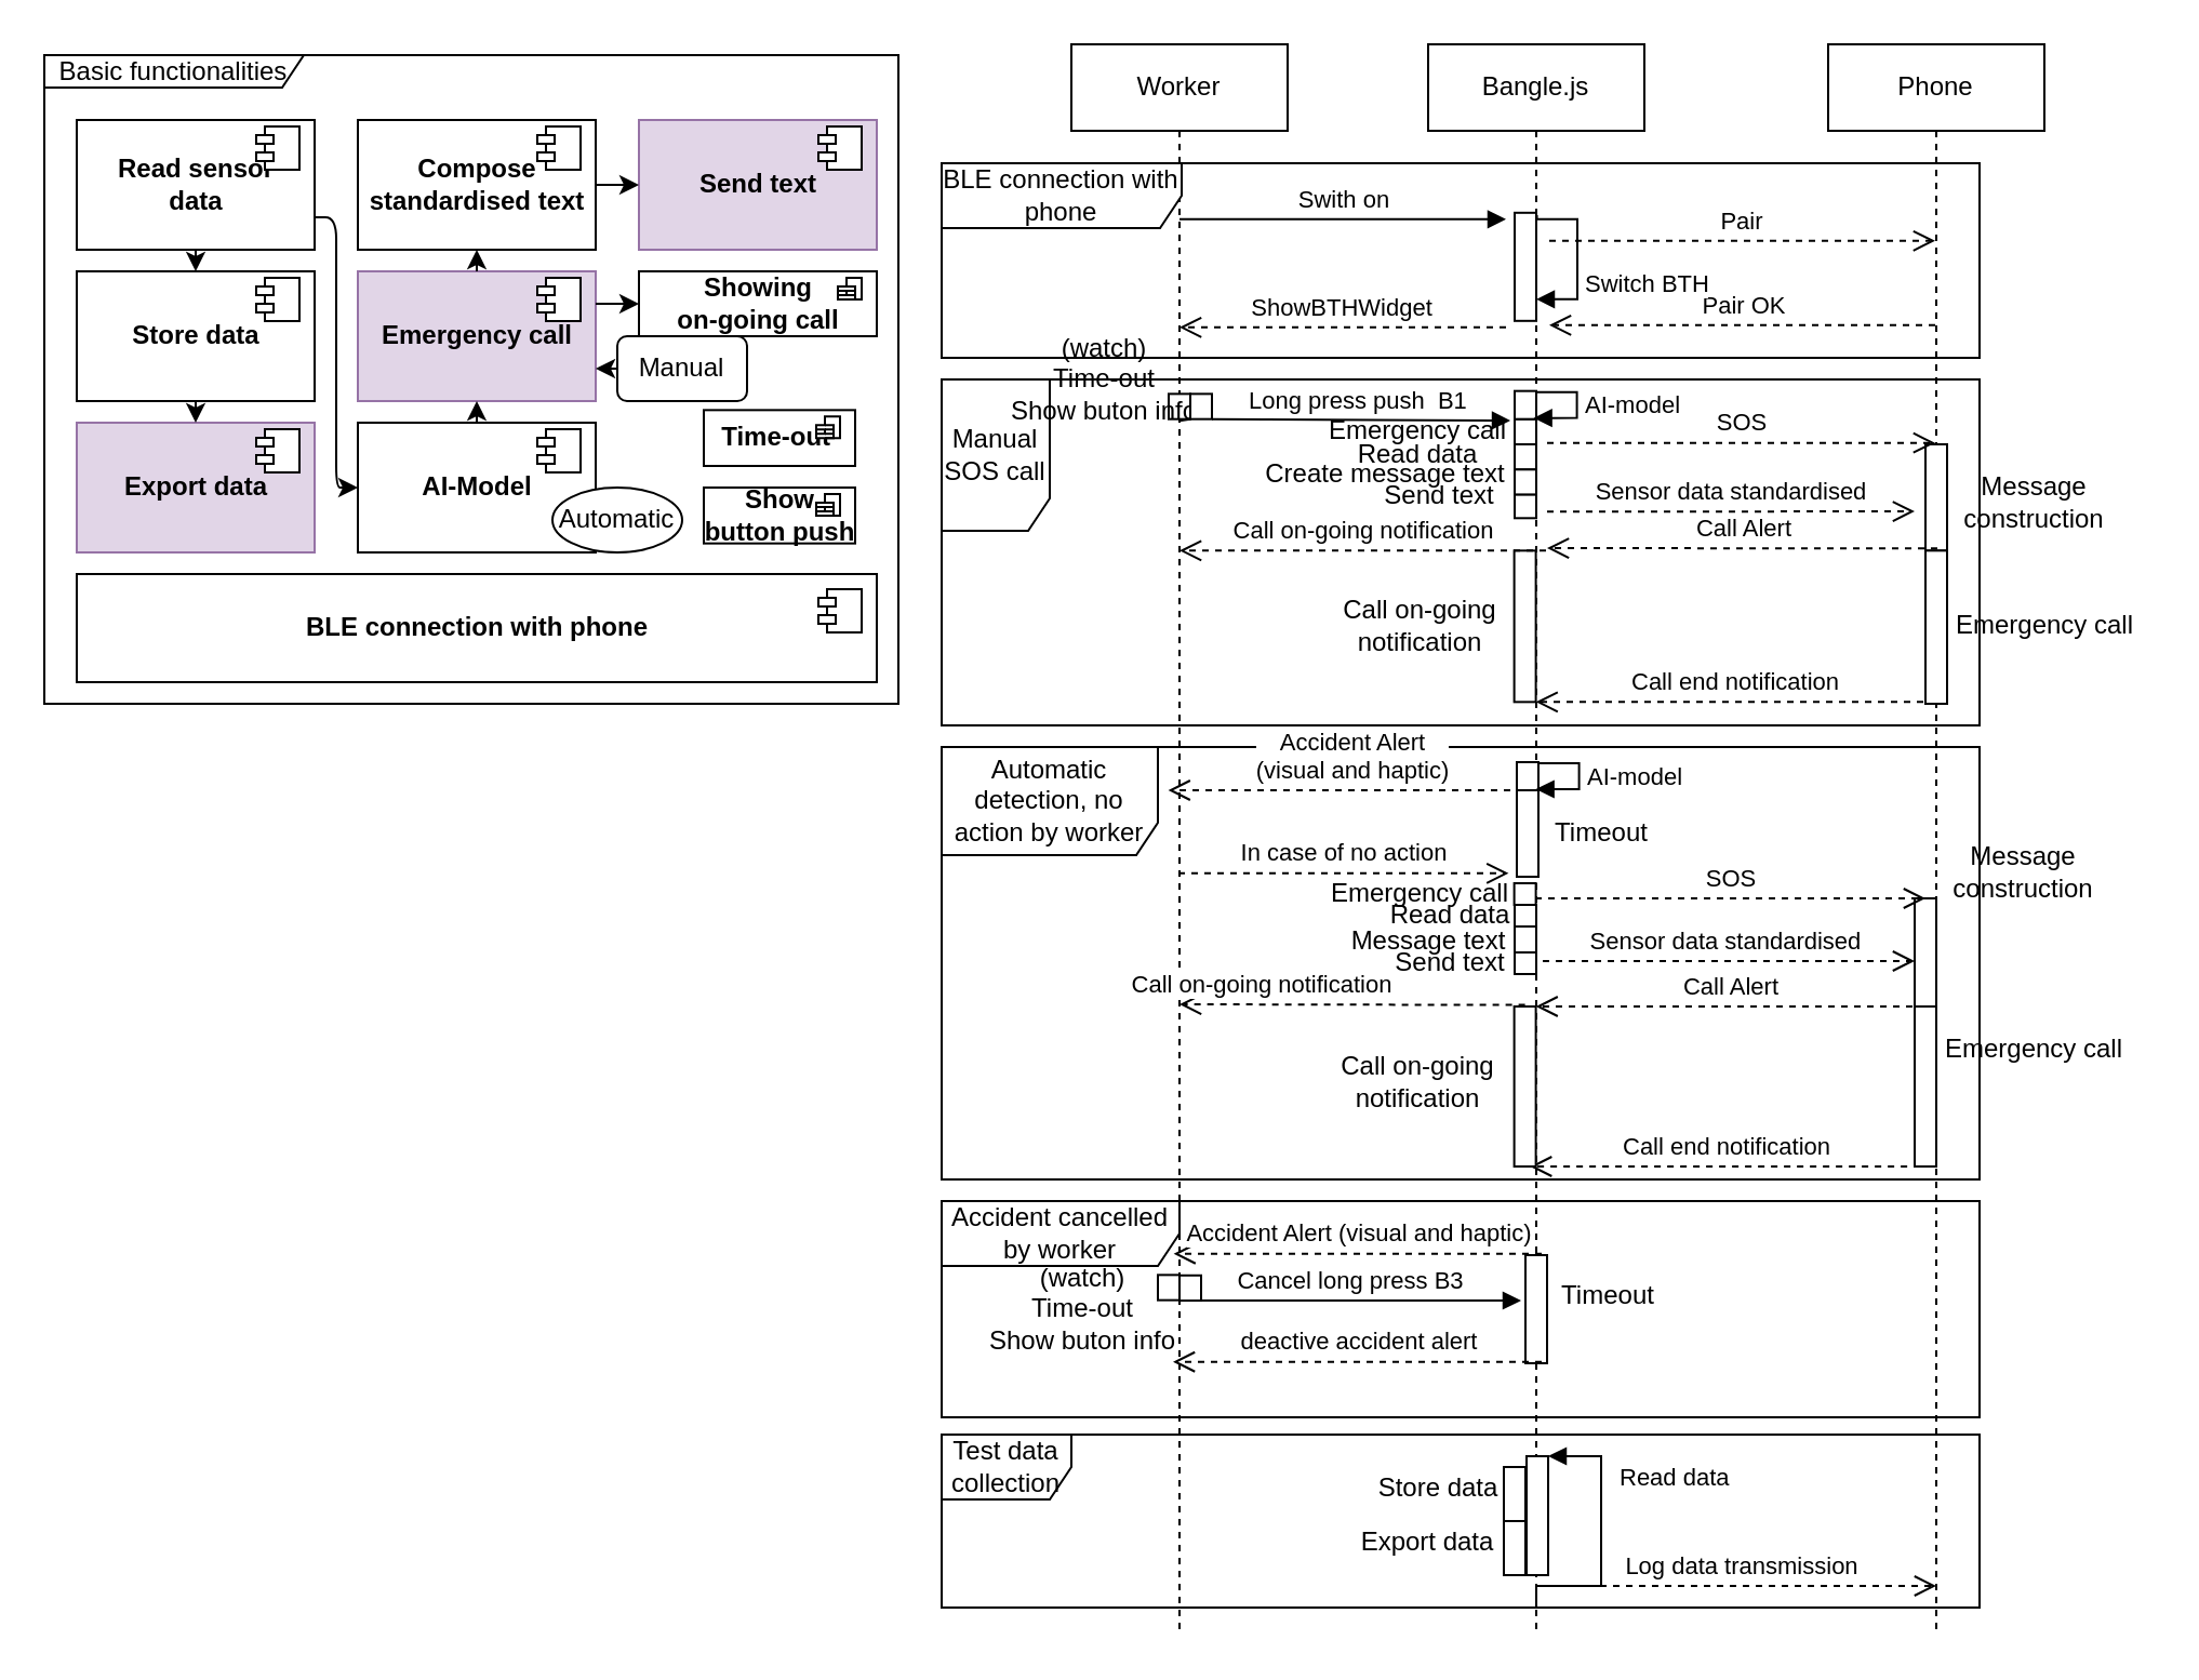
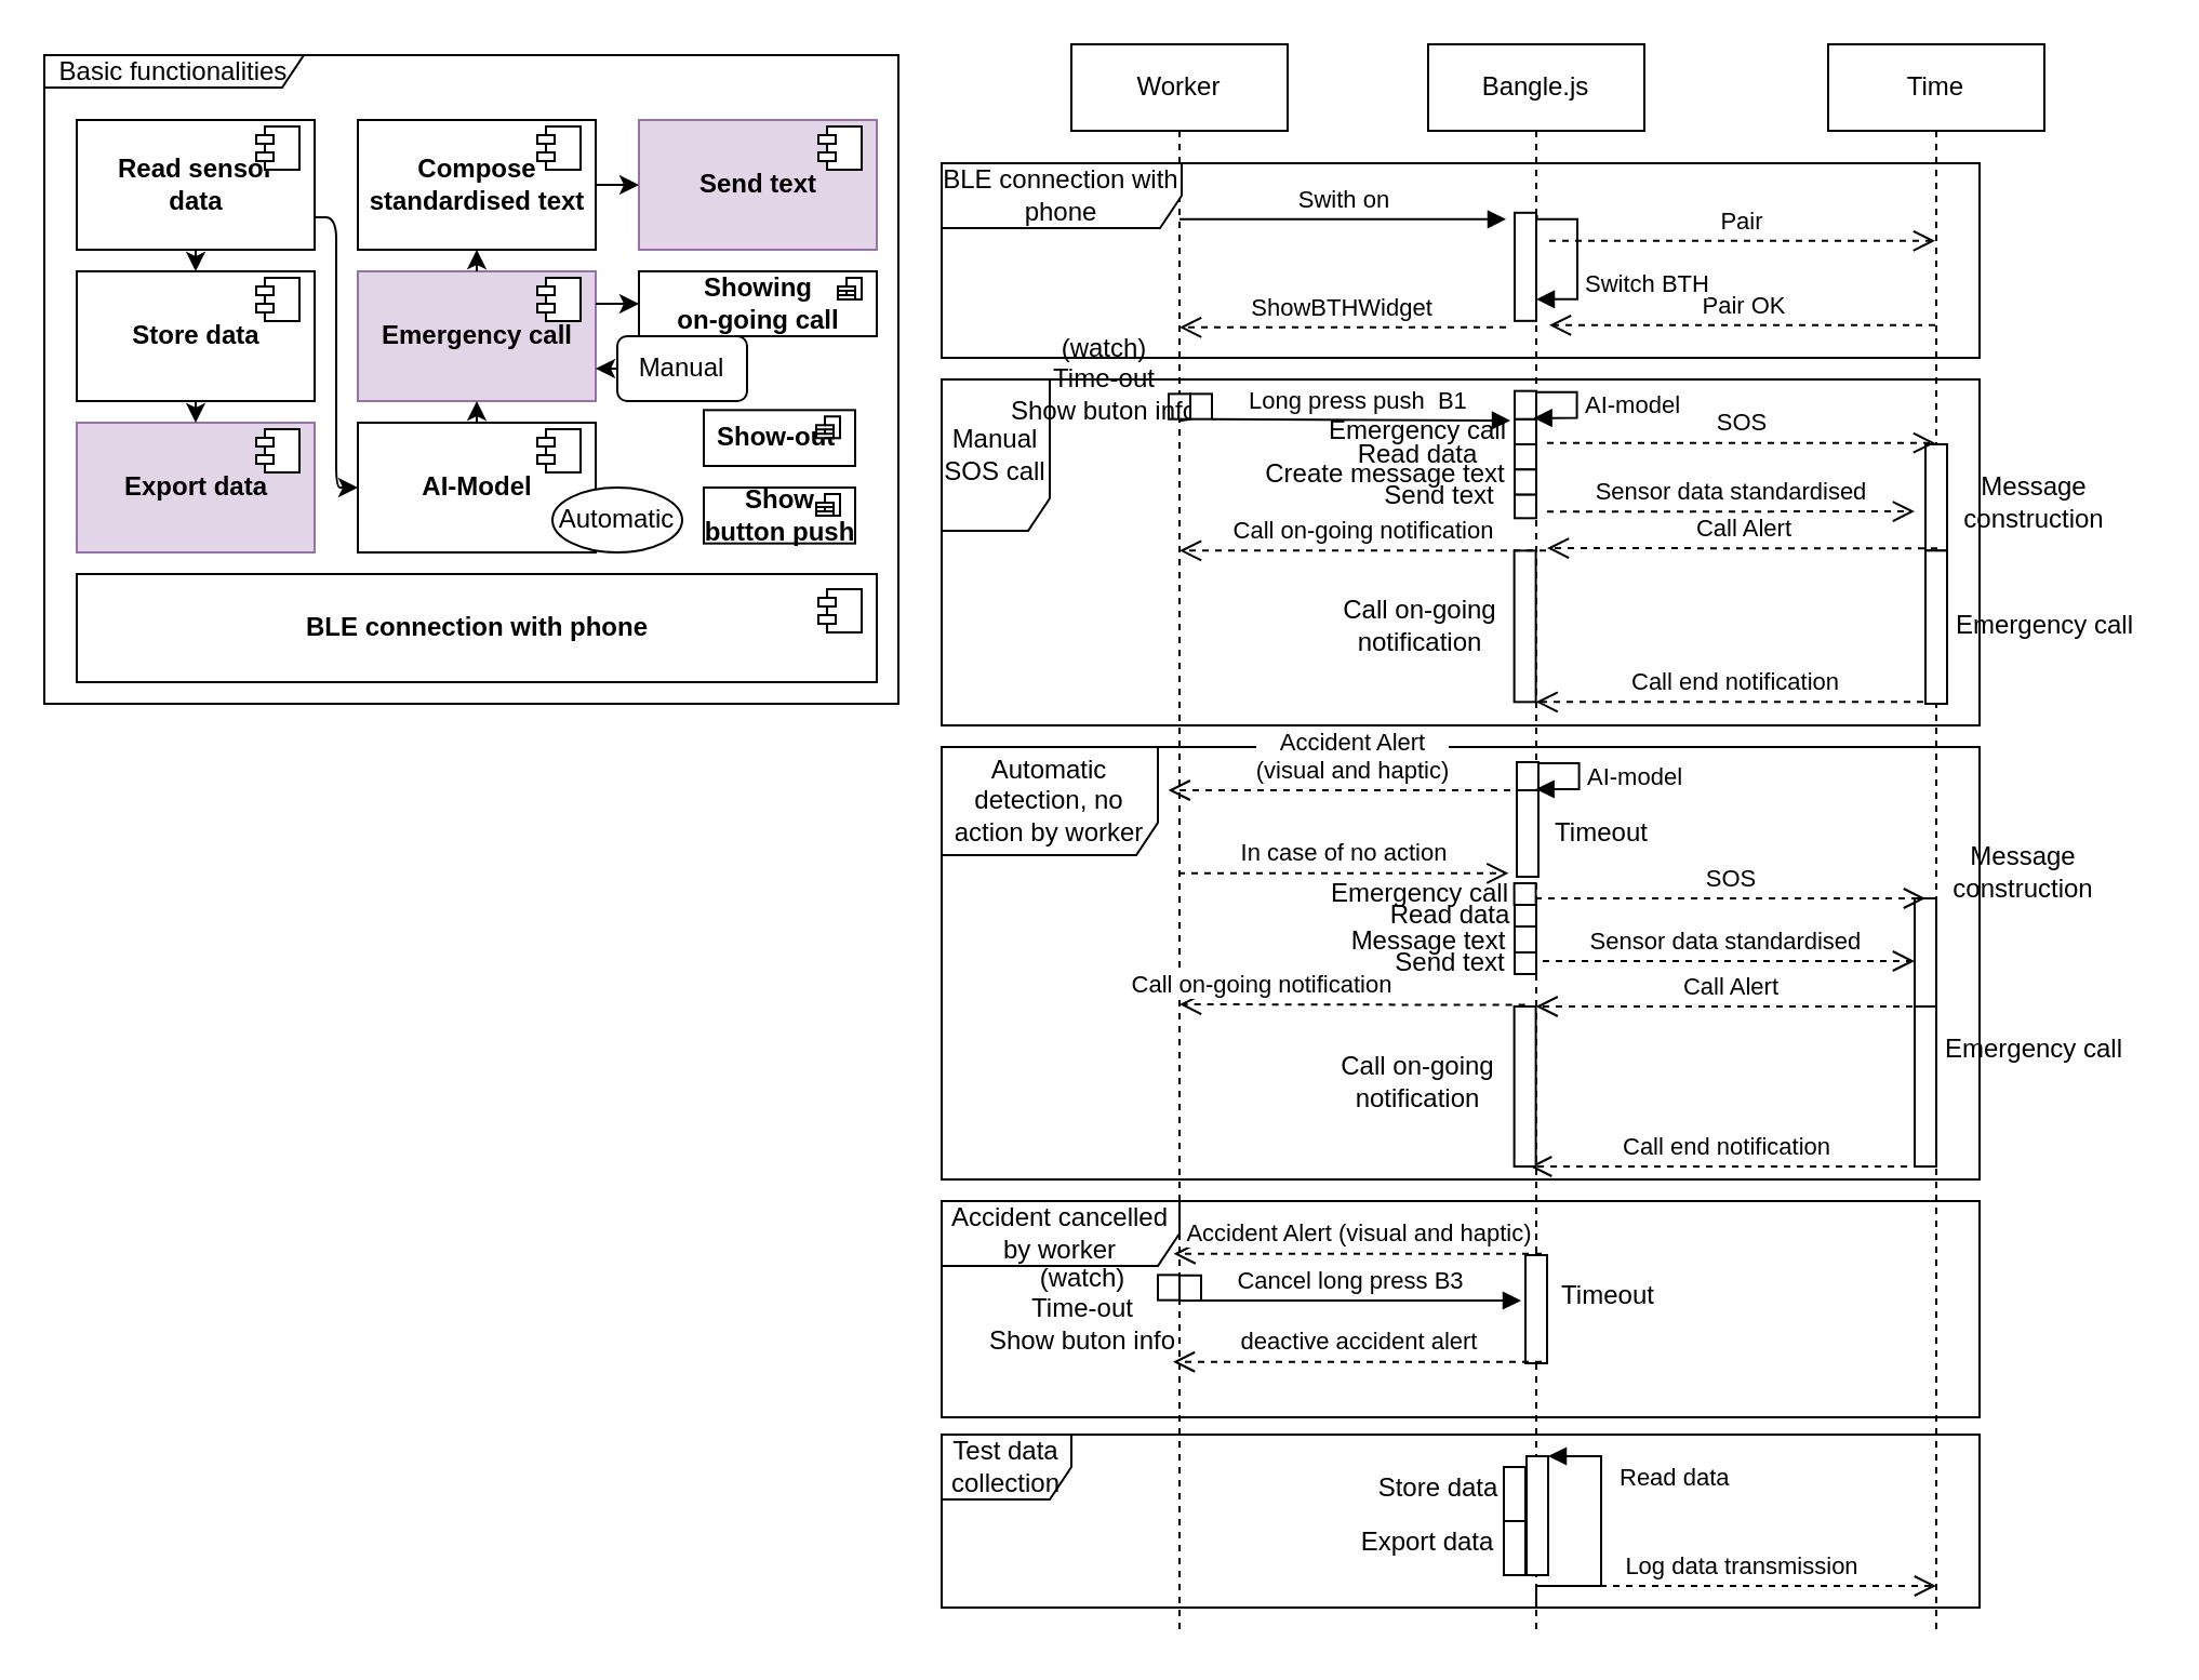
- <mxCell id="33" value="Phone" style="shape=umlLifeline;perimeter=lifelinePerimeter;whiteSpace=wrap;html=1;container=1;collapsible=0;recursiveResize=0;outlineConnect=0;" vertex="1" parent="1"><mxGeometry x="845" y="20" width="100" height="735" as="geometry" /></mxCell>
+ <mxCell id="33" value="Time" style="shape=umlLifeline;perimeter=lifelinePerimeter;whiteSpace=wrap;html=1;container=1;collapsible=0;recursiveResize=0;outlineConnect=0;" vertex="1" parent="1"><mxGeometry x="845" y="20" width="100" height="735" as="geometry" /></mxCell>
- <mxCell id="102" value="&lt;b&gt;Time-out&amp;nbsp;&lt;/b&gt;" style="html=1;dropTarget=0;" vertex="1" parent="1"><mxGeometry x="325" y="189.17" width="70" height="25.83" as="geometry" /></mxCell>
+ <mxCell id="102" value="&lt;b&gt;Show-out&amp;nbsp;&lt;/b&gt;" style="html=1;dropTarget=0;" vertex="1" parent="1"><mxGeometry x="325" y="189.17" width="70" height="25.83" as="geometry" /></mxCell>
